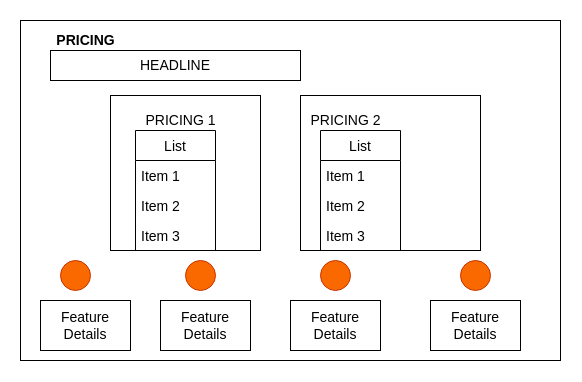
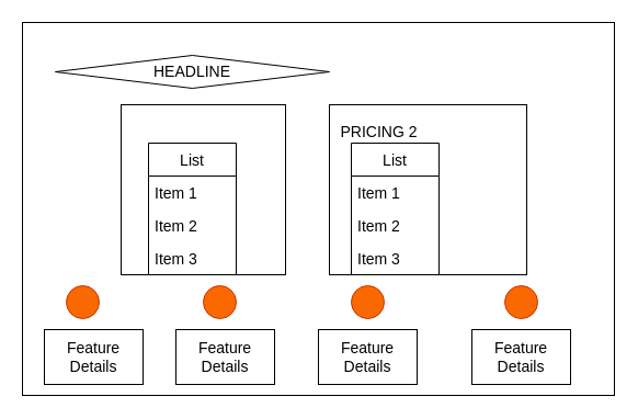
- <mxCell id="3" value="&lt;b&gt;&lt;font style=&quot;font-size: 14px&quot;&gt;PRICING&lt;/font&gt;&lt;/b&gt;" style="text;html=1;resizable=0;autosize=1;align=center;verticalAlign=middle;points=[];fillColor=none;strokeColor=none;rounded=0;" vertex="1" parent="1"><mxGeometry x="50" y="30" width="70" height="20" as="geometry" /></mxCell>
- <mxCell id="4" value="HEADLINE" style="whiteSpace=wrap;html=1;fontSize=14;" vertex="1" parent="1"><mxGeometry x="50" y="50" width="250" height="30" as="geometry" /></mxCell>
+ <mxCell id="4" value="HEADLINE" style="rhombus;whiteSpace=wrap;html=1;fontSize=14;" vertex="1" parent="1"><mxGeometry x="50" y="50" width="250" height="30" as="geometry" /></mxCell>
- <mxCell id="7" value="PRICING 1" style="text;html=1;resizable=0;autosize=1;align=center;verticalAlign=middle;points=[];fillColor=none;strokeColor=none;rounded=0;fontSize=14;" vertex="1" parent="1"><mxGeometry x="135" y="110" width="90" height="20" as="geometry" /></mxCell>
